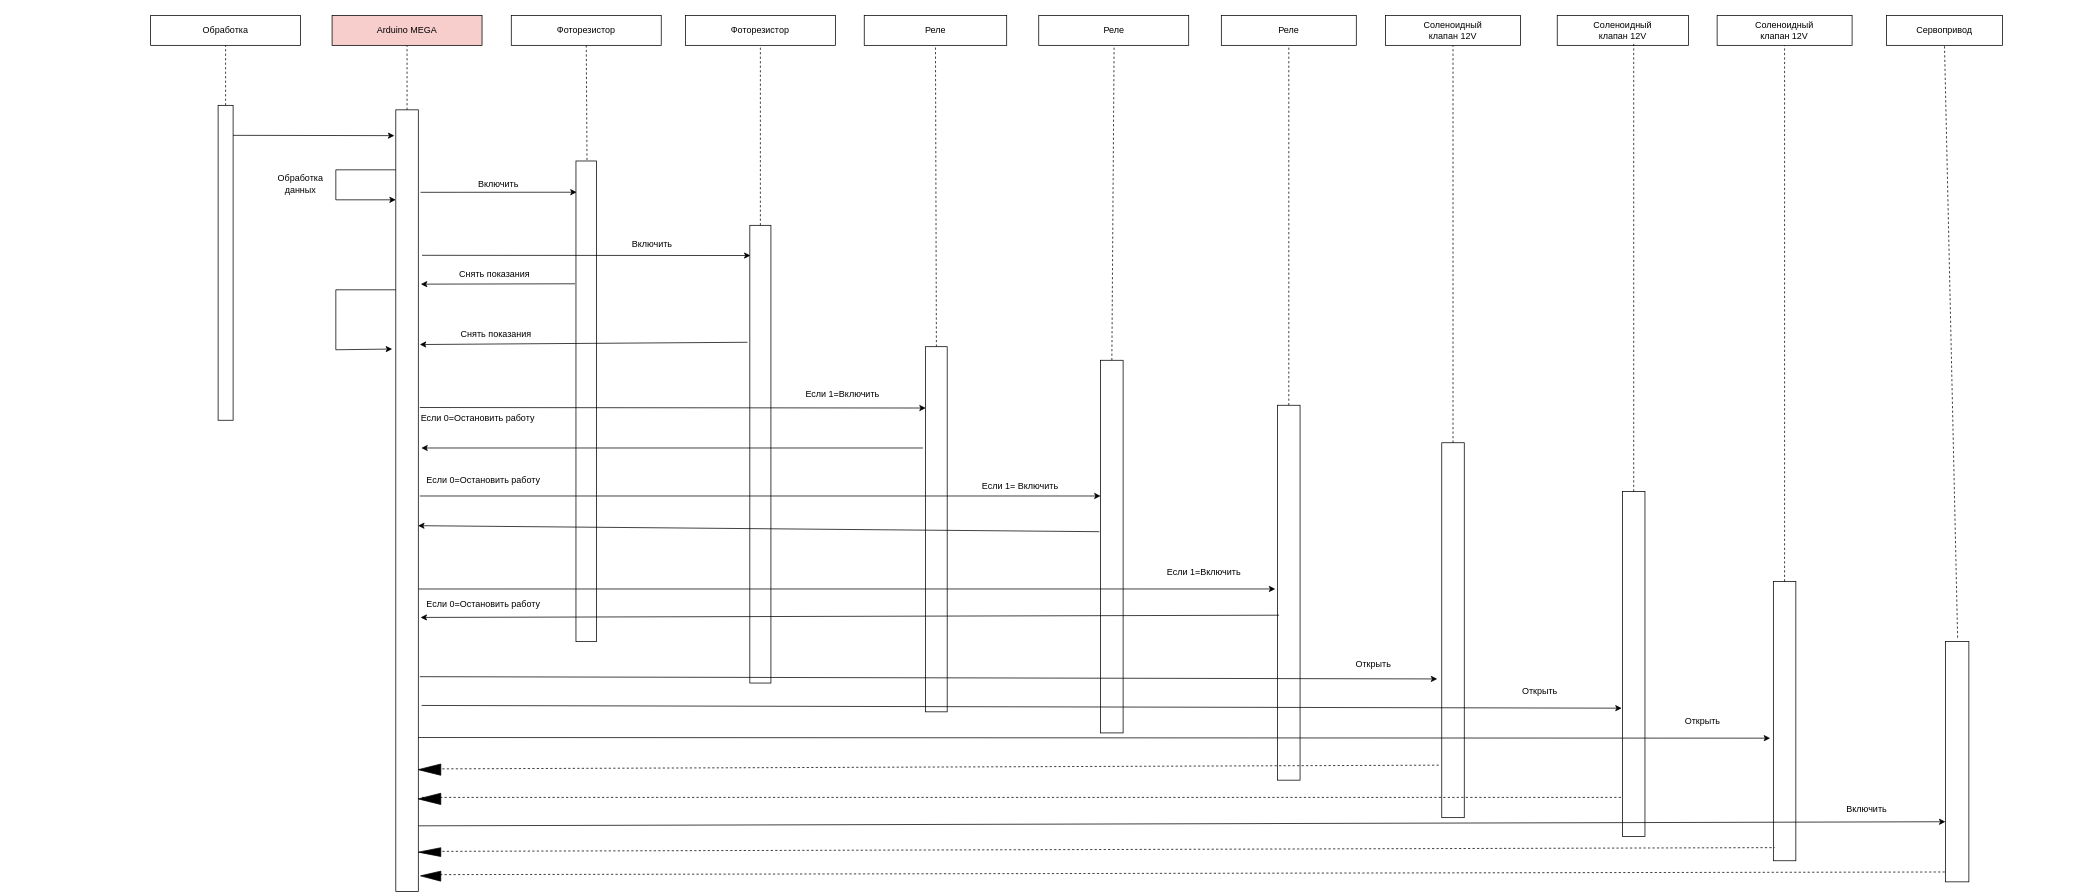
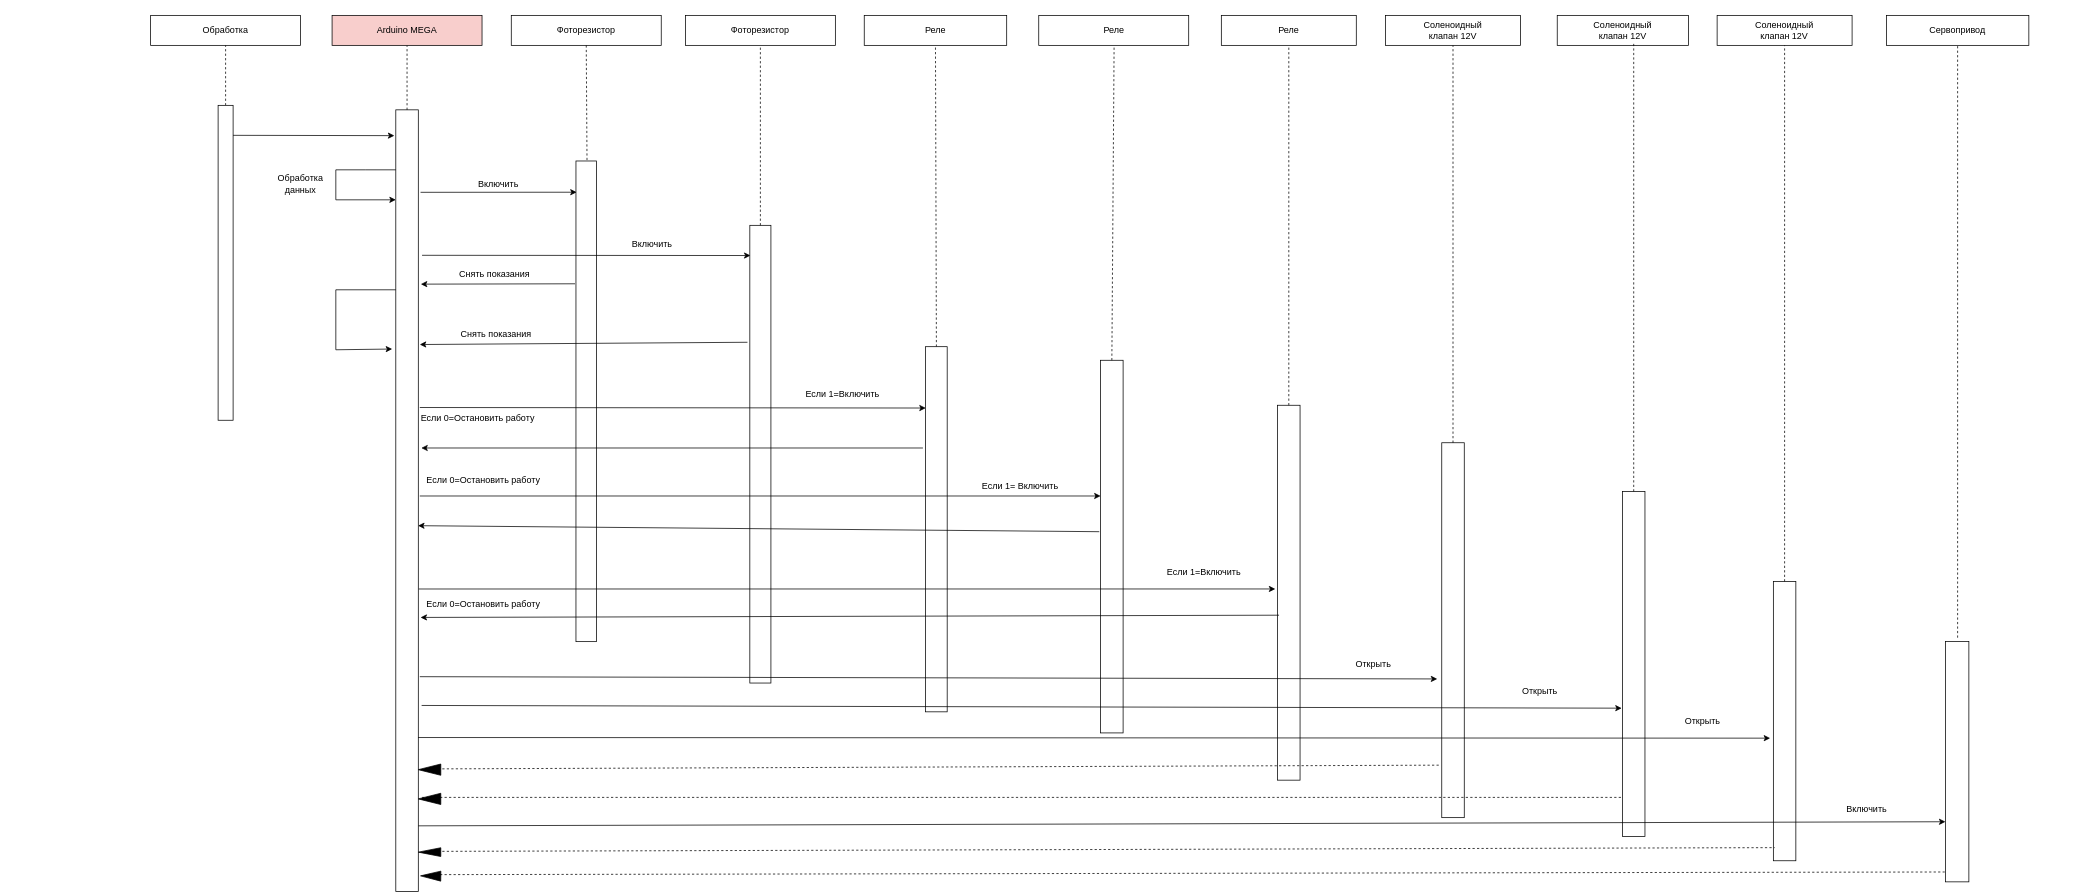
- <mxCell id="41" value="Сервопривод" style="rounded=0;whiteSpace=wrap;html=1;" parent="1" vertex="1"><mxGeometry x="2515" y="20" width="155" height="40" as="geometry" /></mxCell>
+ <mxCell id="41" value="Сервопривод" style="rounded=0;whiteSpace=wrap;html=1;" parent="1" vertex="1"><mxGeometry x="2515" y="20" width="190" height="40" as="geometry" /></mxCell>
